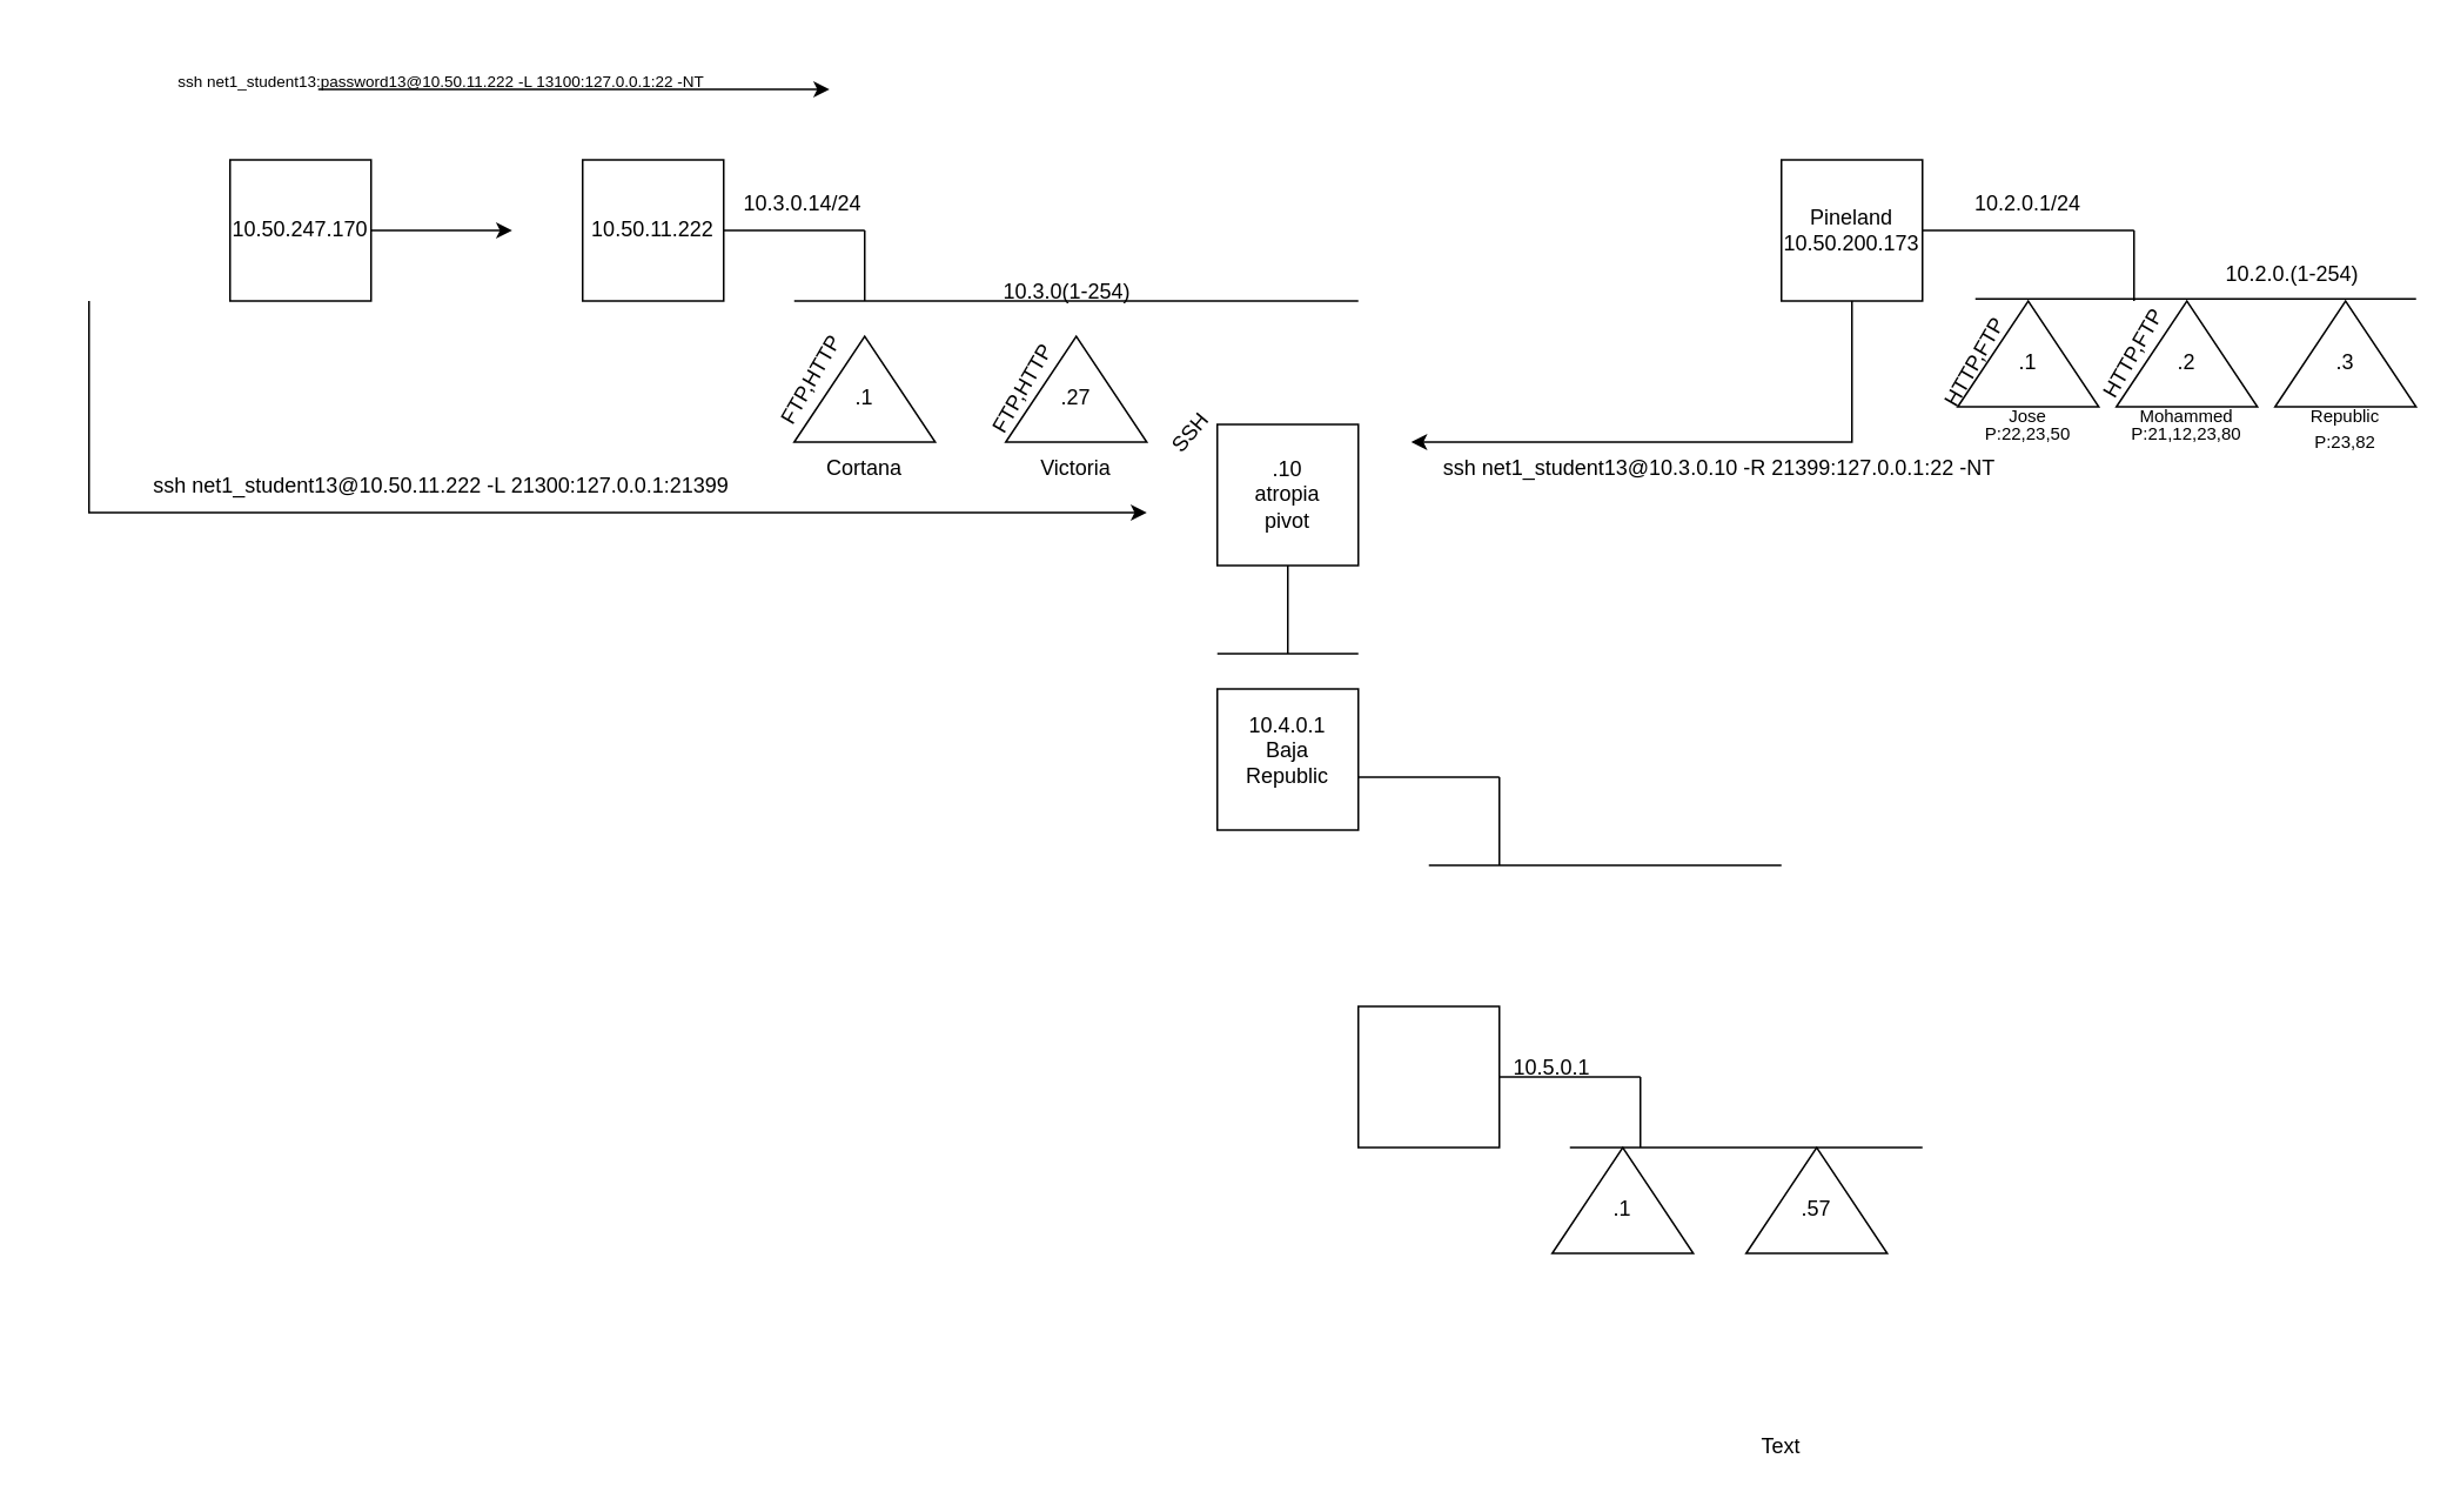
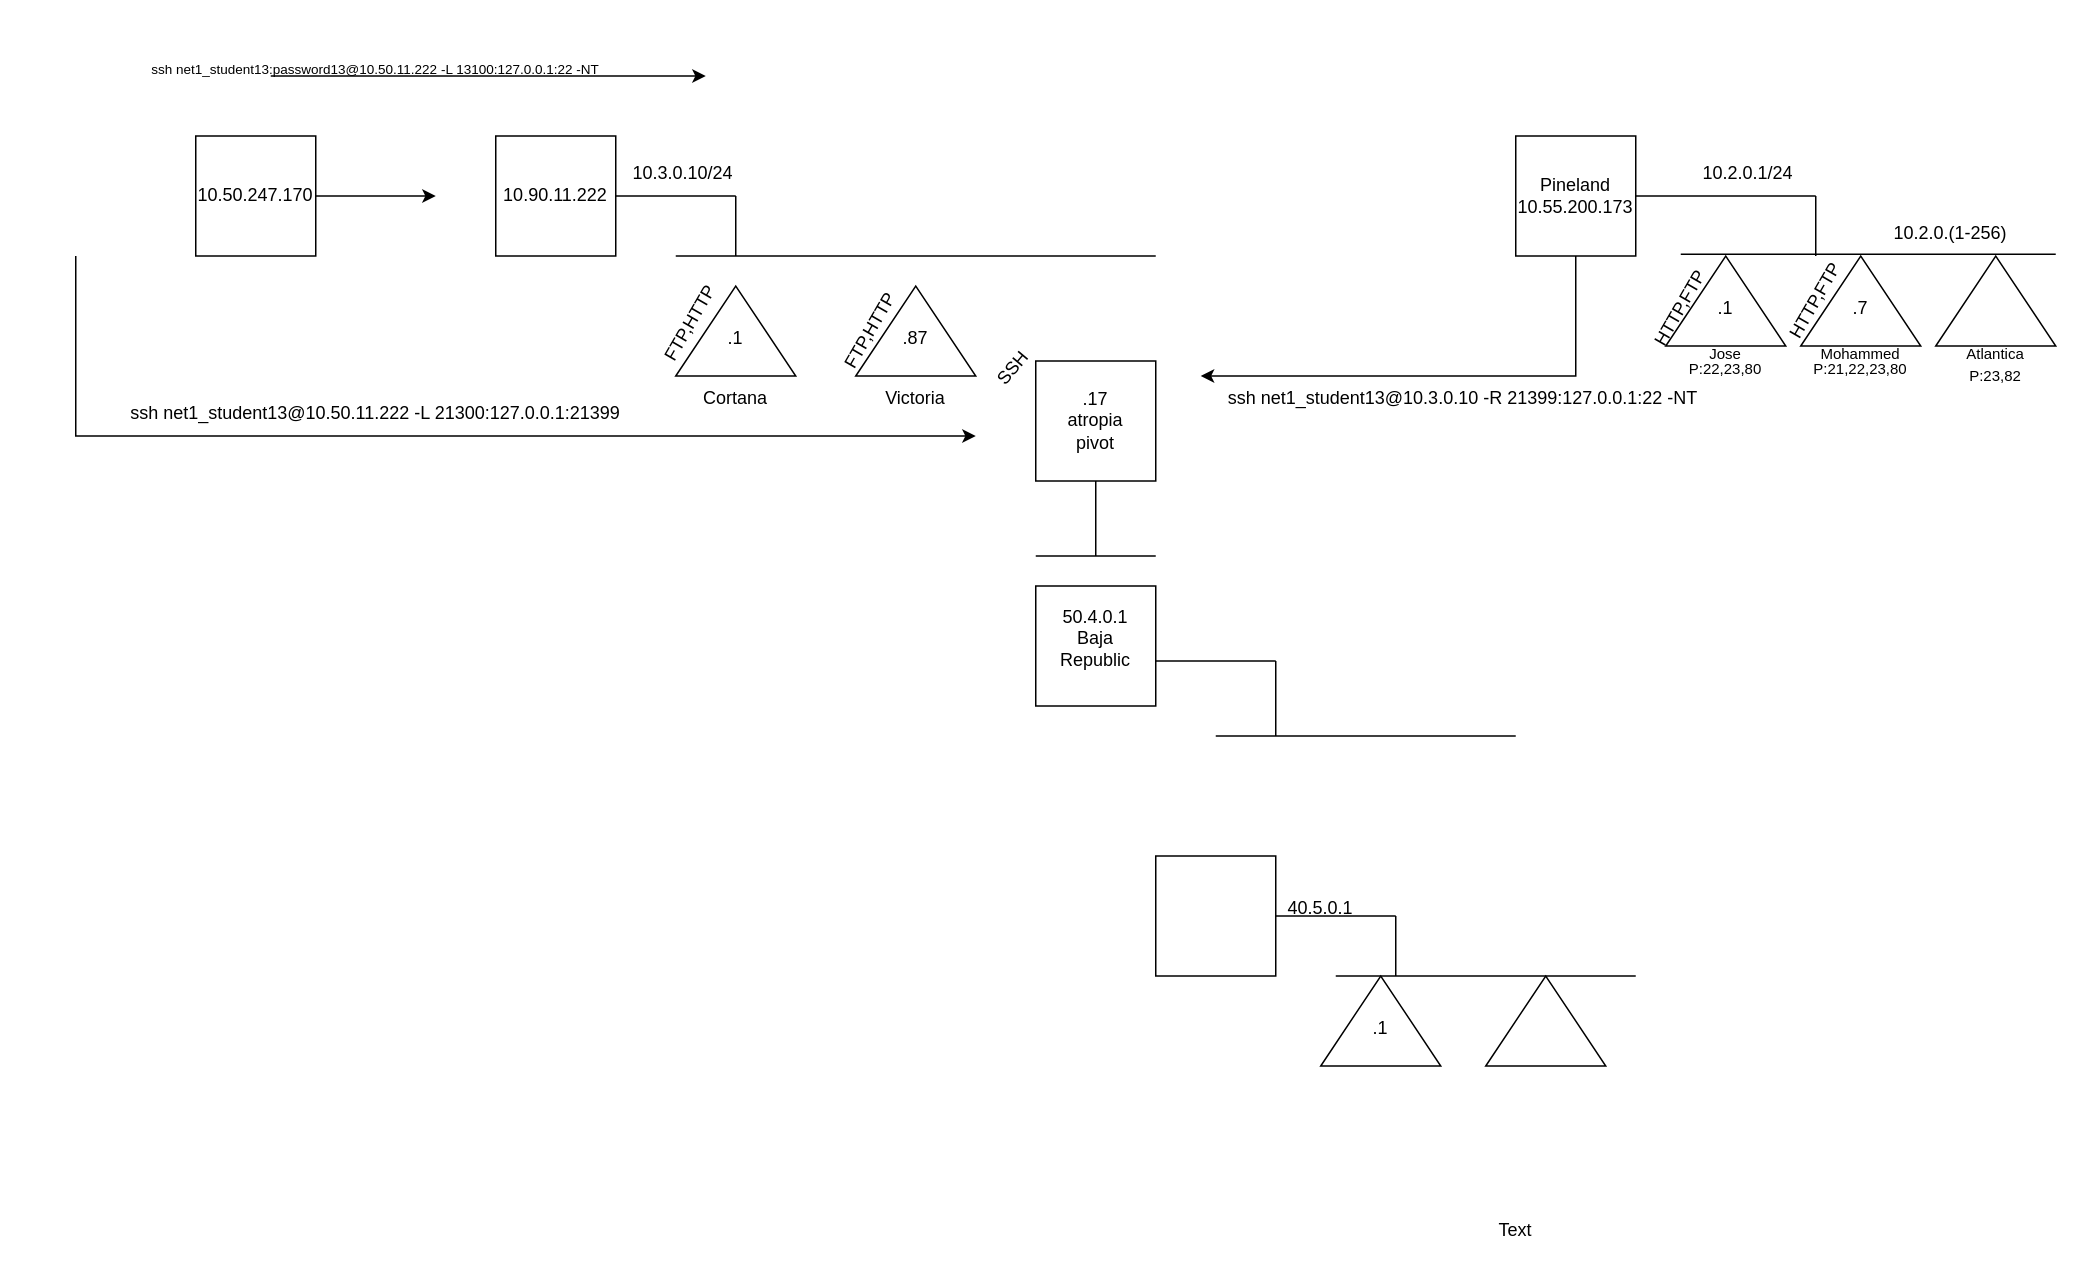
- <mxCell id="15" value="10.3.0.14/24" style="text;html=1;align=center;verticalAlign=middle;whiteSpace=wrap;rounded=0;" vertex="1" parent="1"><mxGeometry x="420" y="100" width="70" height="30" as="geometry" /></mxCell>
+ <mxCell id="15" value="10.3.0.10/24" style="text;html=1;align=center;verticalAlign=middle;whiteSpace=wrap;rounded=0;" vertex="1" parent="1"><mxGeometry x="420" y="100" width="70" height="30" as="geometry" /></mxCell>
- <mxCell id="23" value="10.2.0.1/24" style="text;html=1;align=center;verticalAlign=middle;whiteSpace=wrap;rounded=0;" vertex="1" parent="1"><mxGeometry x="1120" y="100" width="60" height="30" as="geometry" /></mxCell>
+ <mxCell id="23" value="10.2.0.1/24" style="text;html=1;align=center;verticalAlign=middle;whiteSpace=wrap;rounded=0;" vertex="1" parent="1"><mxGeometry x="1135" y="100" width="60" height="30" as="geometry" /></mxCell>
- <mxCell id="26" value="10.50.11.222" style="text;html=1;align=center;verticalAlign=middle;whiteSpace=wrap;rounded=0;" vertex="1" parent="1"><mxGeometry x="340" y="115" width="60" height="30" as="geometry" /></mxCell>
+ <mxCell id="26" value="10.90.11.222" style="text;html=1;align=center;verticalAlign=middle;whiteSpace=wrap;rounded=0;" vertex="1" parent="1"><mxGeometry x="340" y="115" width="60" height="30" as="geometry" /></mxCell>
- <mxCell id="35" value="Pineland&lt;div&gt;10.50.200.173&lt;/div&gt;" style="text;html=1;align=center;verticalAlign=middle;whiteSpace=wrap;rounded=0;" vertex="1" parent="1"><mxGeometry x="1020" y="115" width="60" height="30" as="geometry" /></mxCell>
+ <mxCell id="35" value="Pineland&lt;div&gt;10.55.200.173&lt;/div&gt;" style="text;html=1;align=center;verticalAlign=middle;whiteSpace=wrap;rounded=0;" vertex="1" parent="1"><mxGeometry x="1020" y="115" width="60" height="30" as="geometry" /></mxCell>
- <mxCell id="24" value="10.2.0.(1-254)" style="text;html=1;align=center;verticalAlign=middle;whiteSpace=wrap;rounded=0;" vertex="1" parent="1"><mxGeometry x="1260" y="140" width="80" height="30" as="geometry" /></mxCell>
+ <mxCell id="24" value="10.2.0.(1-256)" style="text;html=1;align=center;verticalAlign=middle;whiteSpace=wrap;rounded=0;" vertex="1" parent="1"><mxGeometry x="1260" y="140" width="80" height="30" as="geometry" /></mxCell>
- <mxCell id="16" value="10.3.0(1-254)" style="text;html=1;align=center;verticalAlign=middle;whiteSpace=wrap;rounded=0;" vertex="1" parent="1"><mxGeometry x="550" y="150" width="110" height="30" as="geometry" /></mxCell>
- <mxCell id="41" value=".2" style="text;html=1;align=center;verticalAlign=middle;whiteSpace=wrap;rounded=0;" vertex="1" parent="1"><mxGeometry x="1210" y="190" width="60" height="30" as="geometry" /></mxCell>
+ <mxCell id="41" value=".7" style="text;html=1;align=center;verticalAlign=middle;whiteSpace=wrap;rounded=0;" vertex="1" parent="1"><mxGeometry x="1210" y="190" width="60" height="30" as="geometry" /></mxCell>
- <mxCell id="46" value=".3" style="text;html=1;align=center;verticalAlign=middle;whiteSpace=wrap;rounded=0;" vertex="1" parent="1"><mxGeometry x="1300" y="190" width="60" height="30" as="geometry" /></mxCell>
- <mxCell id="9" value=".27" style="text;html=1;align=center;verticalAlign=middle;whiteSpace=wrap;rounded=0;" vertex="1" parent="1"><mxGeometry x="580" y="210" width="60" height="30" as="geometry" /></mxCell>
+ <mxCell id="9" value=".87" style="text;html=1;align=center;verticalAlign=middle;whiteSpace=wrap;rounded=0;" vertex="1" parent="1"><mxGeometry x="580" y="210" width="60" height="30" as="geometry" /></mxCell>
- <mxCell id="49" value="&lt;font style=&quot;font-size: 10px;&quot;&gt;Republic&lt;/font&gt;" style="text;html=1;align=center;verticalAlign=middle;whiteSpace=wrap;rounded=0;" vertex="1" parent="1"><mxGeometry x="1300" y="220" width="60" height="30" as="geometry" /></mxCell>
+ <mxCell id="49" value="&lt;font style=&quot;font-size: 10px;&quot;&gt;Atlantica&lt;/font&gt;" style="text;html=1;align=center;verticalAlign=middle;whiteSpace=wrap;rounded=0;" vertex="1" parent="1"><mxGeometry x="1300" y="220" width="60" height="30" as="geometry" /></mxCell>
- <mxCell id="45" value="&lt;font style=&quot;font-size: 10px;&quot;&gt;P:22,23,50&lt;/font&gt;" style="text;html=1;align=center;verticalAlign=middle;whiteSpace=wrap;rounded=0;" vertex="1" parent="1"><mxGeometry x="1120" y="230" width="60" height="30" as="geometry" /></mxCell>
+ <mxCell id="45" value="&lt;font style=&quot;font-size: 10px;&quot;&gt;P:22,23,80&lt;/font&gt;" style="text;html=1;align=center;verticalAlign=middle;whiteSpace=wrap;rounded=0;" vertex="1" parent="1"><mxGeometry x="1120" y="230" width="60" height="30" as="geometry" /></mxCell>
- <mxCell id="47" value="&lt;font style=&quot;font-size: 10px;&quot;&gt;P:21,12,23,80&lt;/font&gt;" style="text;html=1;align=center;verticalAlign=middle;whiteSpace=wrap;rounded=0;" vertex="1" parent="1"><mxGeometry x="1210" y="230" width="60" height="30" as="geometry" /></mxCell>
+ <mxCell id="47" value="&lt;font style=&quot;font-size: 10px;&quot;&gt;P:21,22,23,80&lt;/font&gt;" style="text;html=1;align=center;verticalAlign=middle;whiteSpace=wrap;rounded=0;" vertex="1" parent="1"><mxGeometry x="1210" y="230" width="60" height="30" as="geometry" /></mxCell>
- <mxCell id="34" value=".10&lt;div&gt;atropia pivot&lt;/div&gt;" style="text;html=1;align=center;verticalAlign=middle;whiteSpace=wrap;rounded=0;" vertex="1" parent="1"><mxGeometry x="700" y="265" width="60" height="30" as="geometry" /></mxCell>
+ <mxCell id="34" value=".17&lt;div&gt;atropia pivot&lt;/div&gt;" style="text;html=1;align=center;verticalAlign=middle;whiteSpace=wrap;rounded=0;" vertex="1" parent="1"><mxGeometry x="700" y="265" width="60" height="30" as="geometry" /></mxCell>
- <mxCell id="51" value="10.4.0.1&lt;div&gt;Baja Republic&lt;/div&gt;" style="text;html=1;align=center;verticalAlign=middle;whiteSpace=wrap;rounded=0;" vertex="1" parent="1"><mxGeometry x="700" y="410" width="60" height="30" as="geometry" /></mxCell>
+ <mxCell id="51" value="50.4.0.1&lt;div&gt;Baja Republic&lt;/div&gt;" style="text;html=1;align=center;verticalAlign=middle;whiteSpace=wrap;rounded=0;" vertex="1" parent="1"><mxGeometry x="700" y="410" width="60" height="30" as="geometry" /></mxCell>
- <mxCell id="53" value="10.5.0.1" style="text;html=1;align=center;verticalAlign=middle;whiteSpace=wrap;rounded=0;" vertex="1" parent="1"><mxGeometry x="850" y="590" width="60" height="30" as="geometry" /></mxCell>
+ <mxCell id="53" value="40.5.0.1" style="text;html=1;align=center;verticalAlign=middle;whiteSpace=wrap;rounded=0;" vertex="1" parent="1"><mxGeometry x="850" y="590" width="60" height="30" as="geometry" /></mxCell>
- <mxCell id="66" value=".57" style="text;html=1;align=center;verticalAlign=middle;whiteSpace=wrap;rounded=0;" vertex="1" parent="1"><mxGeometry x="1000" y="670" width="60" height="30" as="geometry" /></mxCell>
